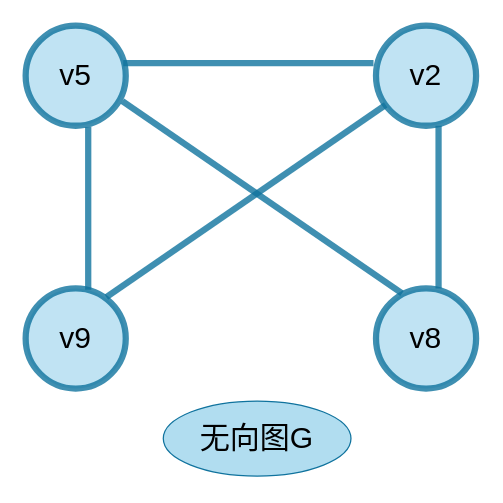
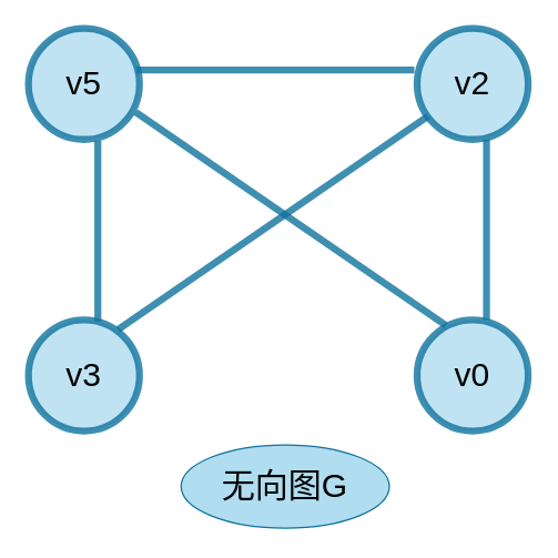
- <mxCell id="4" value="&lt;font style=&quot;font-size: 24px;&quot;&gt;v9&lt;/font&gt;" style="ellipse;whiteSpace=wrap;html=1;aspect=fixed;strokeWidth=5;strokeColor=#10739e;shadow=0;opacity=80;snapToPoint=1;fixDash=0;metaEdit=0;backgroundOutline=0;fillColor=#b1ddf0;" parent="1" vertex="1"><mxGeometry x="20" y="230" width="80" height="80" as="geometry" /></mxCell>
+ <mxCell id="4" value="&lt;font style=&quot;font-size: 24px;&quot;&gt;v3&lt;/font&gt;" style="ellipse;whiteSpace=wrap;html=1;aspect=fixed;strokeWidth=5;strokeColor=#10739e;shadow=0;opacity=80;snapToPoint=1;fixDash=0;metaEdit=0;backgroundOutline=0;fillColor=#b1ddf0;" parent="1" vertex="1"><mxGeometry x="20" y="230" width="80" height="80" as="geometry" /></mxCell>
- <mxCell id="3" value="&lt;font style=&quot;font-size: 24px;&quot;&gt;v8&lt;/font&gt;" style="ellipse;whiteSpace=wrap;html=1;aspect=fixed;strokeWidth=5;strokeColor=#10739e;shadow=0;opacity=80;snapToPoint=1;fixDash=0;metaEdit=0;backgroundOutline=0;fillColor=#b1ddf0;" parent="1" vertex="1"><mxGeometry x="300" y="230" width="80" height="80" as="geometry" /></mxCell>
+ <mxCell id="3" value="&lt;font style=&quot;font-size: 24px;&quot;&gt;v0&lt;/font&gt;" style="ellipse;whiteSpace=wrap;html=1;aspect=fixed;strokeWidth=5;strokeColor=#10739e;shadow=0;opacity=80;snapToPoint=1;fixDash=0;metaEdit=0;backgroundOutline=0;fillColor=#b1ddf0;" parent="1" vertex="1"><mxGeometry x="300" y="230" width="80" height="80" as="geometry" /></mxCell>
